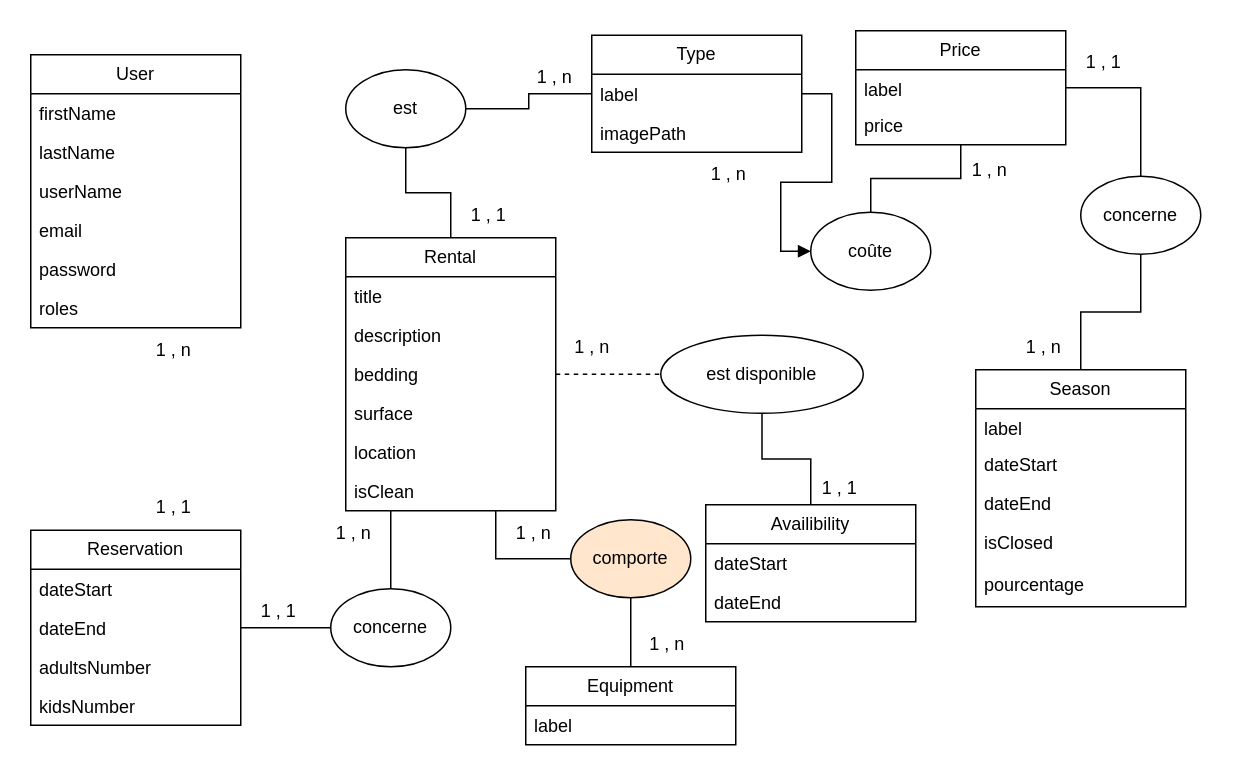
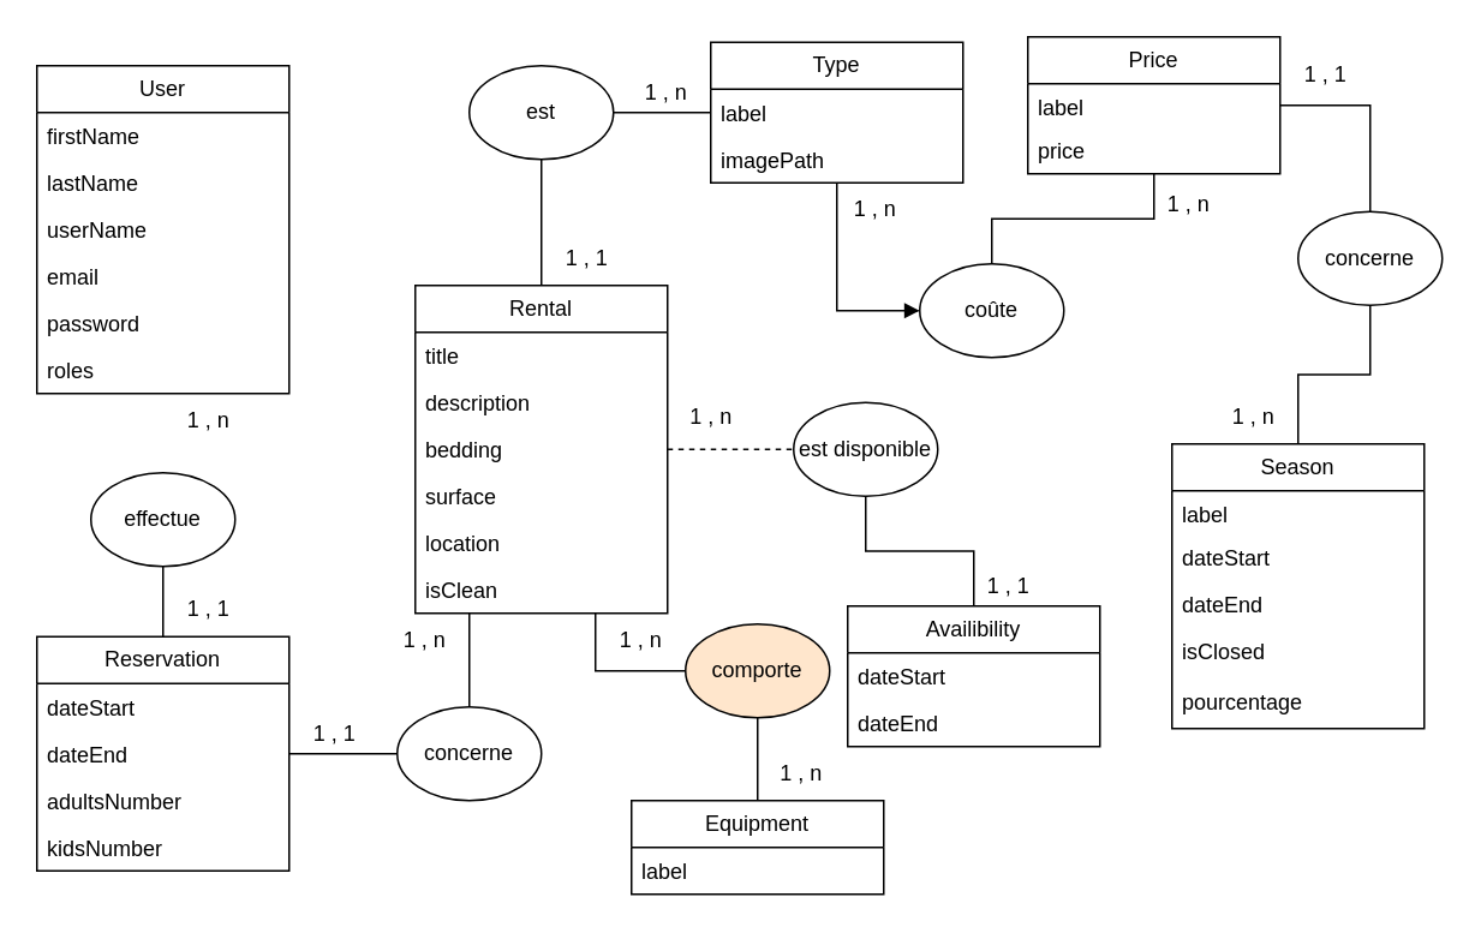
- <mxCell id="42" value="est" style="ellipse;whiteSpace=wrap;html=1;" parent="1" vertex="1"><mxGeometry x="230" y="46" width="80" height="52" as="geometry" /></mxCell>
+ <mxCell id="42" value="est" style="ellipse;whiteSpace=wrap;html=1;" parent="1" vertex="1"><mxGeometry x="260" y="36" width="80" height="52" as="geometry" /></mxCell>
- <mxCell id="44" value="coûte" style="ellipse;whiteSpace=wrap;html=1;" parent="1" vertex="1"><mxGeometry x="540" y="141" width="80" height="52" as="geometry" /></mxCell>
+ <mxCell id="44" value="coûte" style="ellipse;whiteSpace=wrap;html=1;" parent="1" vertex="1"><mxGeometry x="510" y="146" width="80" height="52" as="geometry" /></mxCell>
- <mxCell id="46" value="est disponible" style="ellipse;whiteSpace=wrap;html=1;" parent="1" vertex="1"><mxGeometry x="440" y="223" width="135" height="52" as="geometry" /></mxCell>
+ <mxCell id="46" value="est disponible" style="ellipse;whiteSpace=wrap;html=1;" parent="1" vertex="1"><mxGeometry x="440" y="223" width="80" height="52" as="geometry" /></mxCell>
+ <mxCell id="38" value="&lt;div&gt;effectue&lt;/div&gt;" style="ellipse;whiteSpace=wrap;html=1;" parent="1" vertex="1"><mxGeometry x="50" y="262" width="80" height="52" as="geometry" /></mxCell>
+ <mxCell id="37" style="edgeStyle=orthogonalEdgeStyle;rounded=0;orthogonalLoop=1;jettySize=auto;html=1;exitX=0.5;exitY=1;exitDx=0;exitDy=0;entryX=0.5;entryY=0;entryDx=0;entryDy=0;endArrow=none;startFill=0;" parent="1" source="38" target="18" edge="1"><mxGeometry relative="1" as="geometry" /></mxCell>
